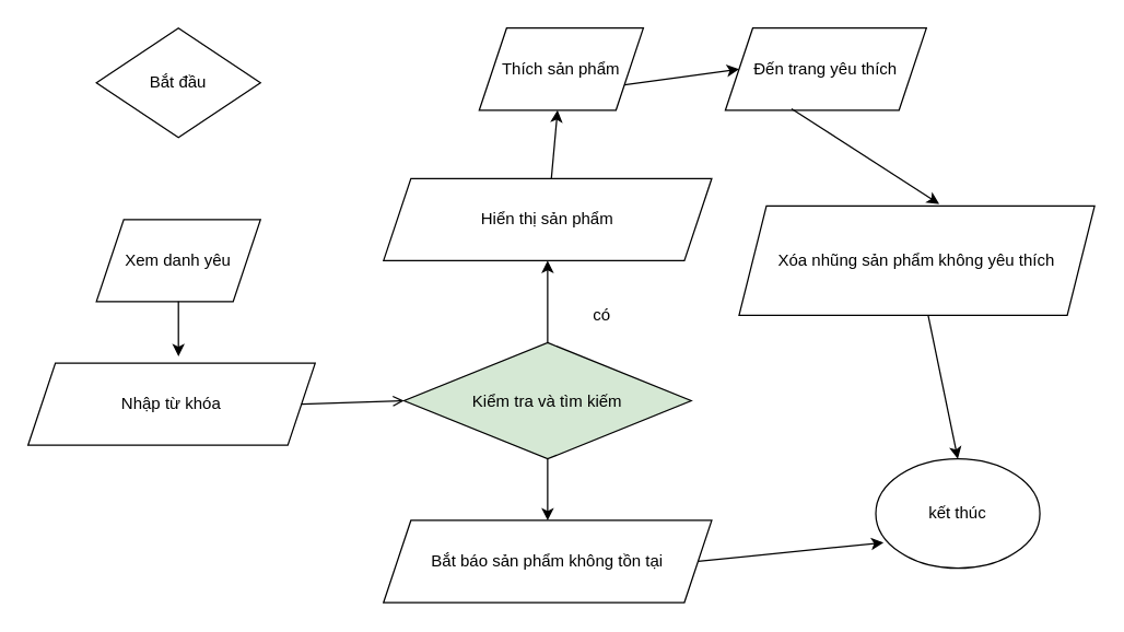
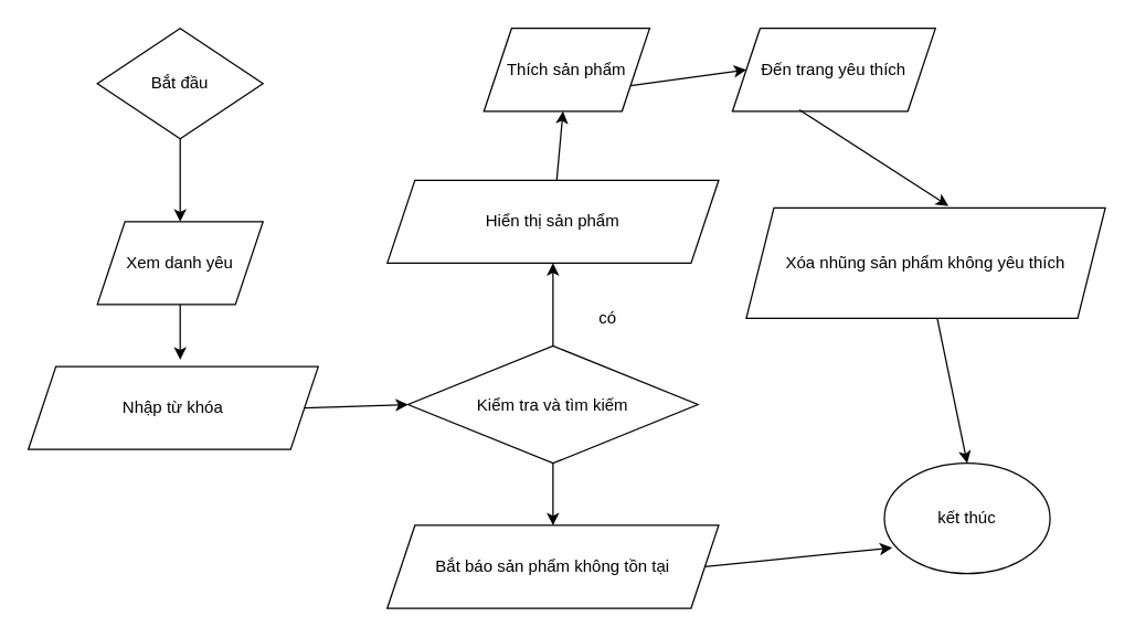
+ <mxCell id="5" value="" style="endArrow=classic;html=1;rounded=0;exitX=0.5;exitY=1;exitDx=0;exitDy=0;" edge="1" parent="1" source="2" target="3"><mxGeometry width="50" height="50" relative="1" as="geometry"><mxPoint x="230" y="250" as="sourcePoint" /><mxPoint x="280" y="200" as="targetPoint" /></mxGeometry></mxCell>
- <mxCell id="8" value="Kiểm tra và tìm kiếm" style="rhombus;whiteSpace=wrap;html=1;fillColor=#d5e8d4;" vertex="1" parent="1"><mxGeometry x="295" y="250" width="210" height="85" as="geometry" /></mxCell>
+ <mxCell id="8" value="Kiểm tra và tìm kiếm" style="rhombus;whiteSpace=wrap;html=1;" vertex="1" parent="1"><mxGeometry x="295" y="250" width="210" height="85" as="geometry" /></mxCell>
- <mxCell id="9" value="" style="endArrow=open;html=1;rounded=0;exitX=1;exitY=0.5;exitDx=0;exitDy=0;entryX=0;entryY=0.5;entryDx=0;entryDy=0;" edge="1" parent="1" source="7" target="8"><mxGeometry width="50" height="50" relative="1" as="geometry"><mxPoint x="230" y="310" as="sourcePoint" /><mxPoint x="280" y="260" as="targetPoint" /></mxGeometry></mxCell>
+ <mxCell id="9" value="" style="endArrow=classic;html=1;rounded=0;exitX=1;exitY=0.5;exitDx=0;exitDy=0;entryX=0;entryY=0.5;entryDx=0;entryDy=0;" edge="1" parent="1" source="7" target="8"><mxGeometry width="50" height="50" relative="1" as="geometry"><mxPoint x="230" y="310" as="sourcePoint" /><mxPoint x="280" y="260" as="targetPoint" /></mxGeometry></mxCell>
